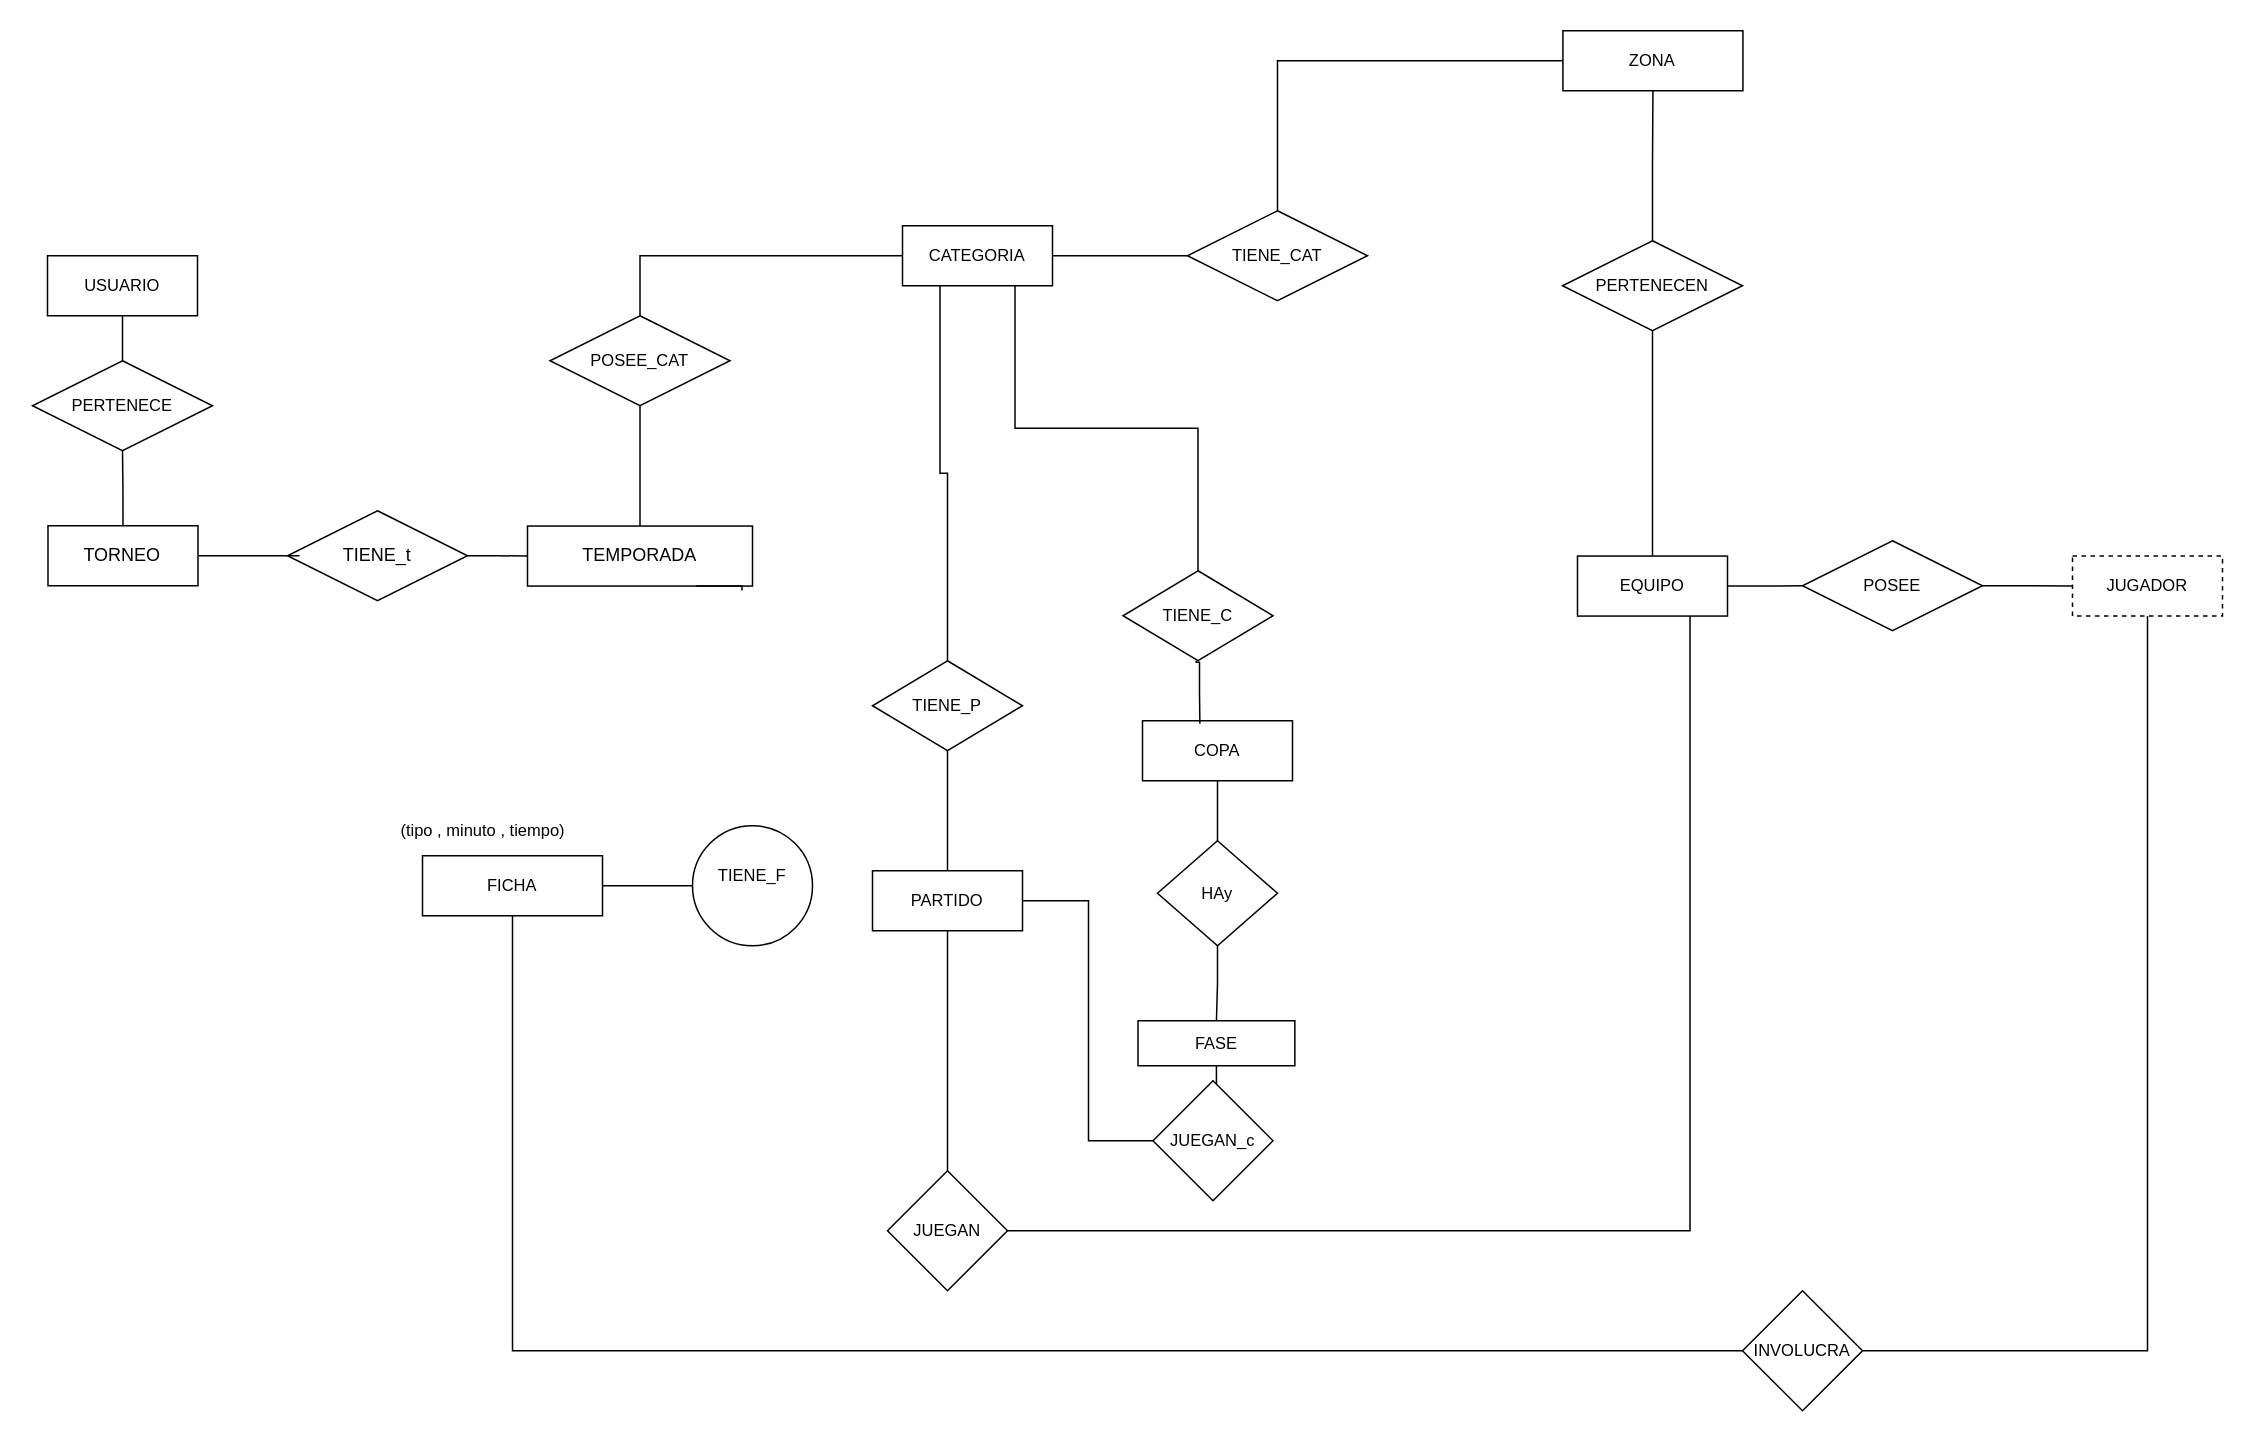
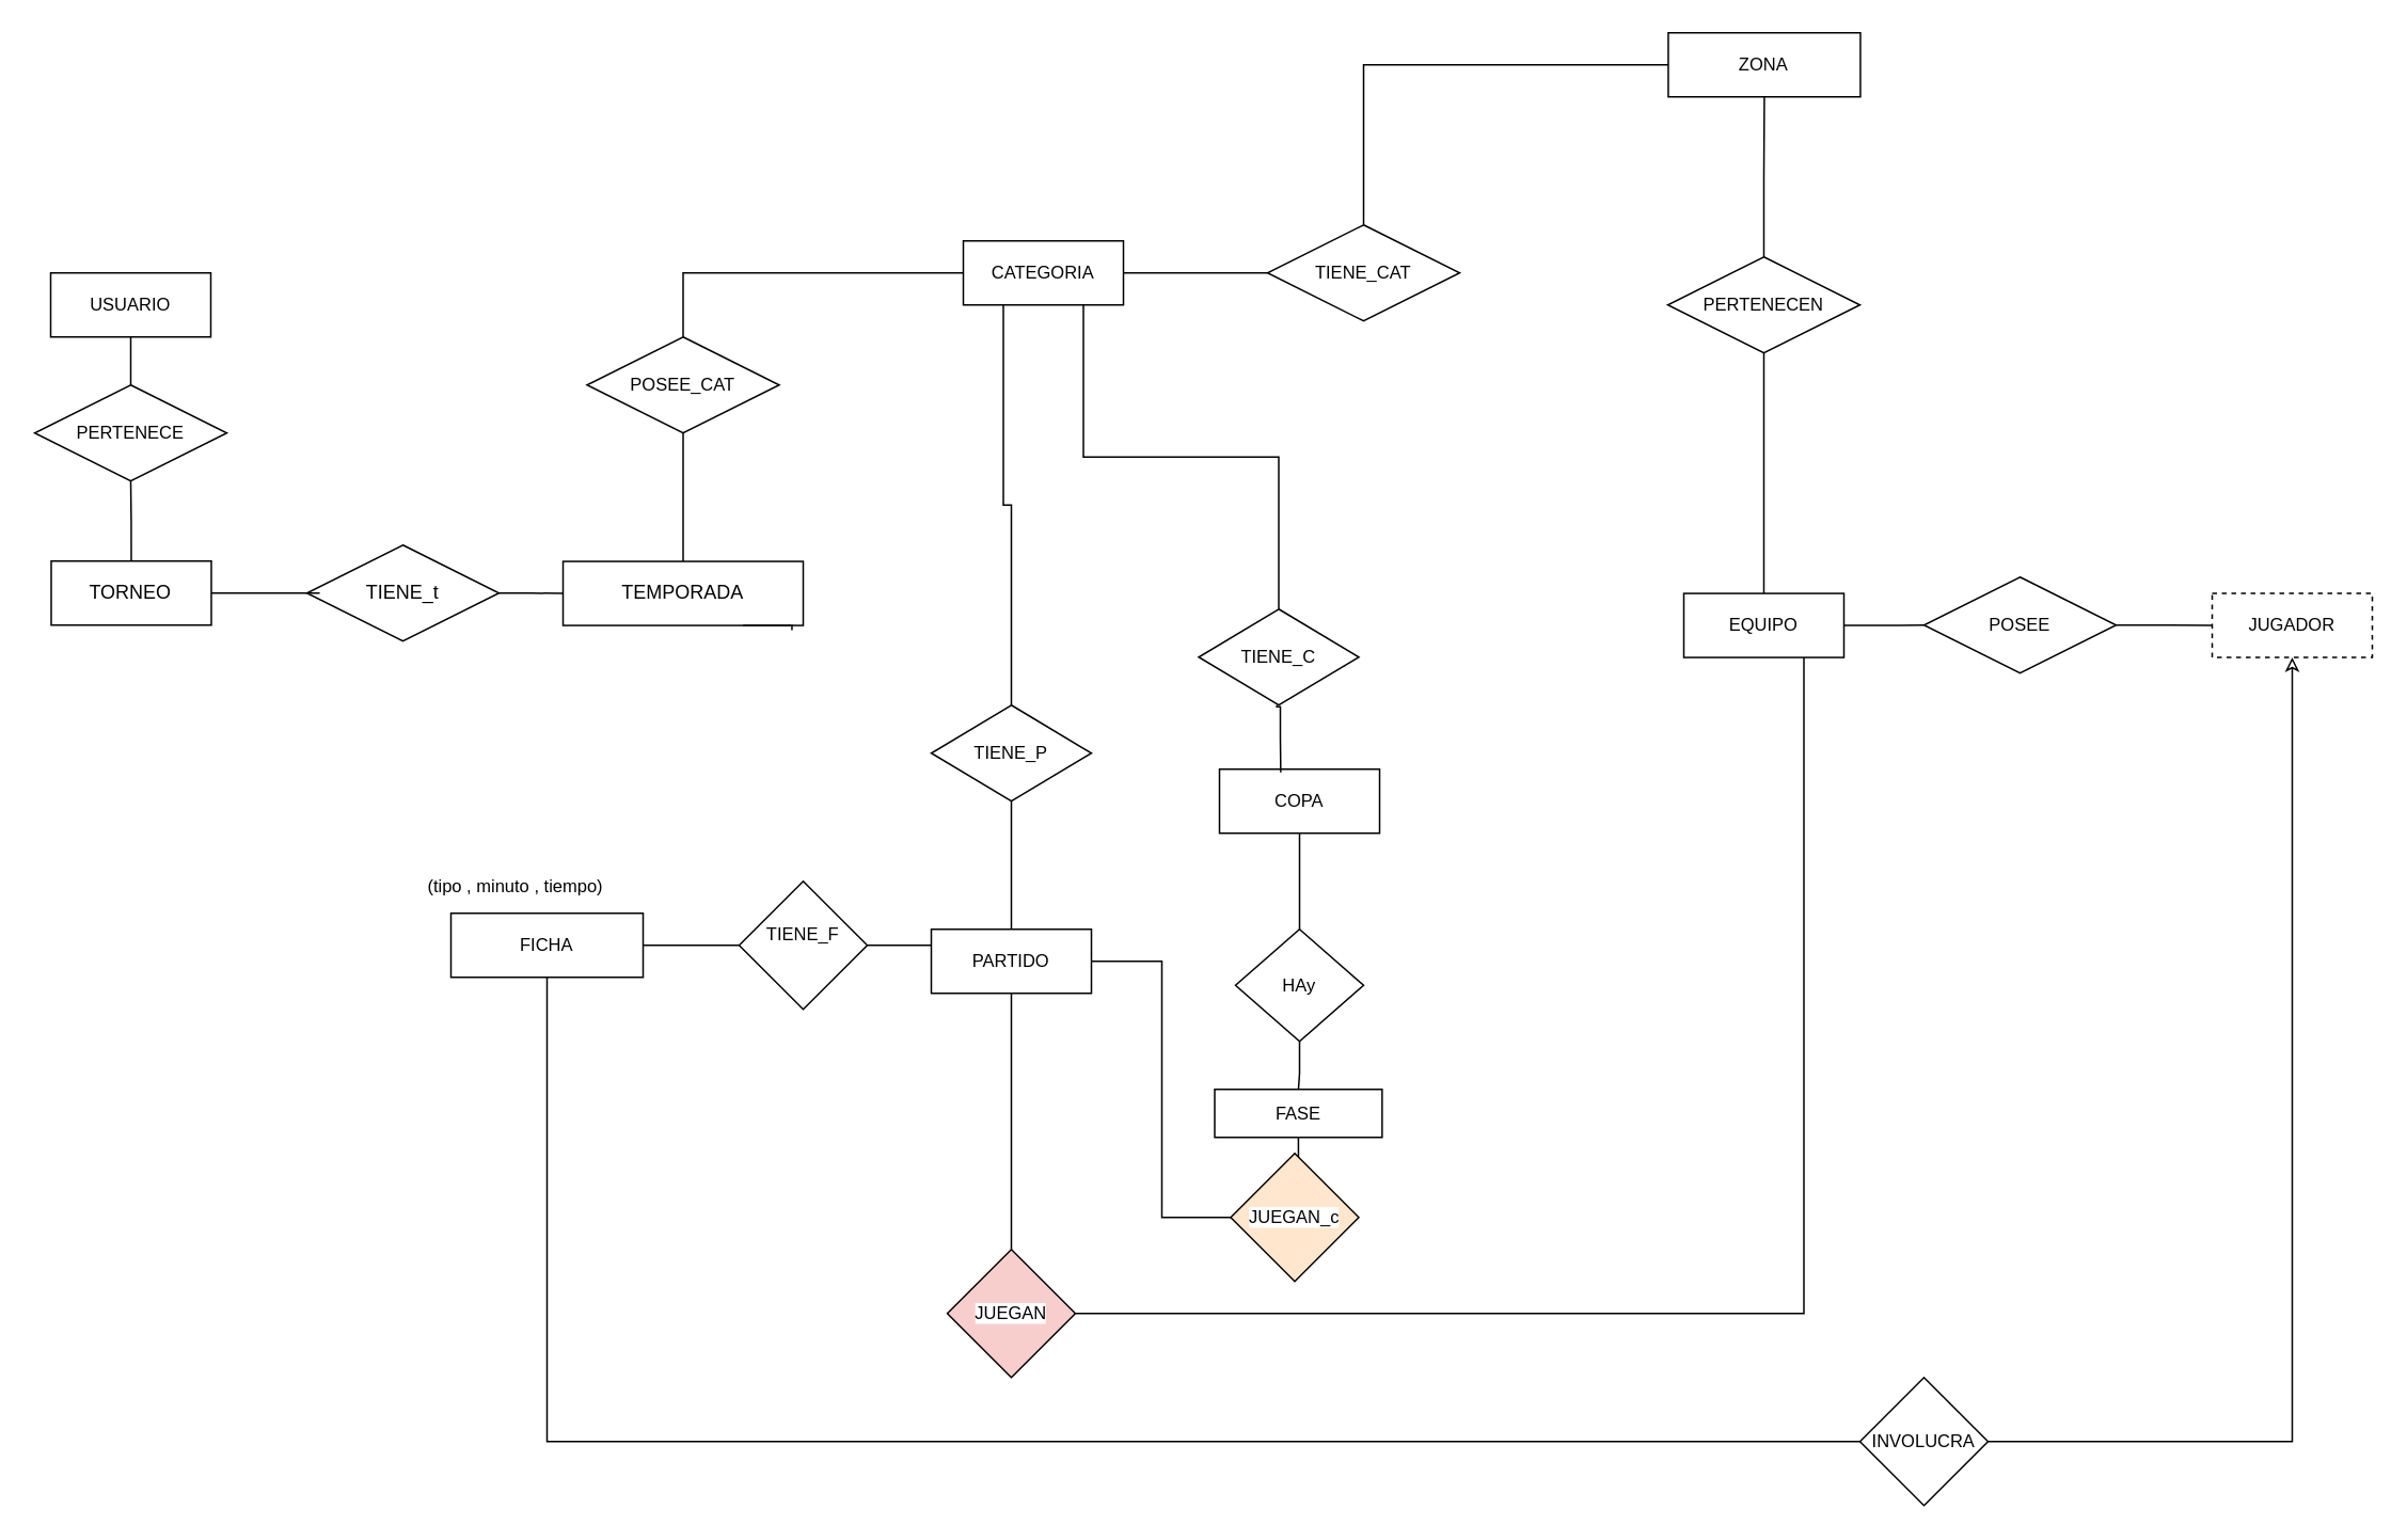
- <mxCell id="52" style="edgeStyle=orthogonalEdgeStyle;rounded=0;orthogonalLoop=1;jettySize=auto;html=1;exitX=1;exitY=0.5;exitDx=0;exitDy=0;entryX=0.5;entryY=1;entryDx=0;entryDy=0;strokeColor=default;align=center;verticalAlign=middle;fontFamily=Helvetica;fontSize=11;fontColor=default;labelBackgroundColor=default;endArrow=none;endFill=0;" parent="1" source="53" target="26" edge="1"><mxGeometry relative="1" as="geometry" /></mxCell>
+ <mxCell id="52" style="edgeStyle=orthogonalEdgeStyle;rounded=0;orthogonalLoop=1;jettySize=auto;html=1;exitX=1;exitY=0.5;exitDx=0;exitDy=0;entryX=0.5;entryY=1;entryDx=0;entryDy=0;strokeColor=default;align=center;verticalAlign=middle;fontFamily=Helvetica;fontSize=11;fontColor=default;labelBackgroundColor=default;endArrow=classic;endFill=0;" parent="1" source="53" target="26" edge="1"><mxGeometry relative="1" as="geometry" /></mxCell>
- <mxCell id="42" value="TIENE_F&lt;div&gt;&lt;br&gt;&lt;/div&gt;" style="ellipse;whiteSpace=wrap;html=1;fontFamily=Helvetica;fontSize=11;fontColor=default;labelBackgroundColor=default;" parent="1" vertex="1"><mxGeometry x="461" y="549.998" width="80" height="80" as="geometry" /></mxCell>
+ <mxCell id="42" value="TIENE_F&lt;div&gt;&lt;br&gt;&lt;/div&gt;" style="rhombus;whiteSpace=wrap;html=1;fontFamily=Helvetica;fontSize=11;fontColor=default;labelBackgroundColor=default;" parent="1" vertex="1"><mxGeometry x="461" y="549.998" width="80" height="80" as="geometry" /></mxCell>
+ <mxCell id="13" style="edgeStyle=orthogonalEdgeStyle;rounded=0;orthogonalLoop=1;jettySize=auto;html=1;exitX=0;exitY=0.25;exitDx=0;exitDy=0;endArrow=none;endFill=0;" parent="1" source="14" target="42" edge="1"><mxGeometry relative="1" as="geometry"><mxPoint x="581" y="590.588" as="targetPoint" /></mxGeometry></mxCell>
- <mxCell id="47" value="HAy" style="rhombus;whiteSpace=wrap;html=1;fontFamily=Helvetica;fontSize=11;fontColor=default;labelBackgroundColor=default;" parent="1" vertex="1"><mxGeometry x="771" y="560" width="80" height="70" as="geometry" /></mxCell>
+ <mxCell id="47" value="HAy" style="rhombus;whiteSpace=wrap;html=1;fontFamily=Helvetica;fontSize=11;fontColor=default;labelBackgroundColor=default;" parent="1" vertex="1"><mxGeometry x="771" y="580" width="80" height="70" as="geometry" /></mxCell>
- <mxCell id="51" value="JUEGAN_c" style="rhombus;whiteSpace=wrap;html=1;fontSize=11;labelBackgroundColor=default;" parent="1" vertex="1"><mxGeometry x="768" y="720" width="80" height="80" as="geometry" /></mxCell>
+ <mxCell id="51" value="JUEGAN_c" style="rhombus;whiteSpace=wrap;html=1;fontSize=11;labelBackgroundColor=default;fillColor=#ffe6cc;" parent="1" vertex="1"><mxGeometry x="768" y="720" width="80" height="80" as="geometry" /></mxCell>
- <mxCell id="40" value="JUEGAN" style="rhombus;whiteSpace=wrap;html=1;fontSize=11;labelBackgroundColor=default;" parent="1" vertex="1"><mxGeometry x="591" y="780" width="80" height="80" as="geometry" /></mxCell>
+ <mxCell id="40" value="JUEGAN" style="rhombus;whiteSpace=wrap;html=1;fontSize=11;labelBackgroundColor=default;fillColor=#f8cecc;" parent="1" vertex="1"><mxGeometry x="591" y="780" width="80" height="80" as="geometry" /></mxCell>
